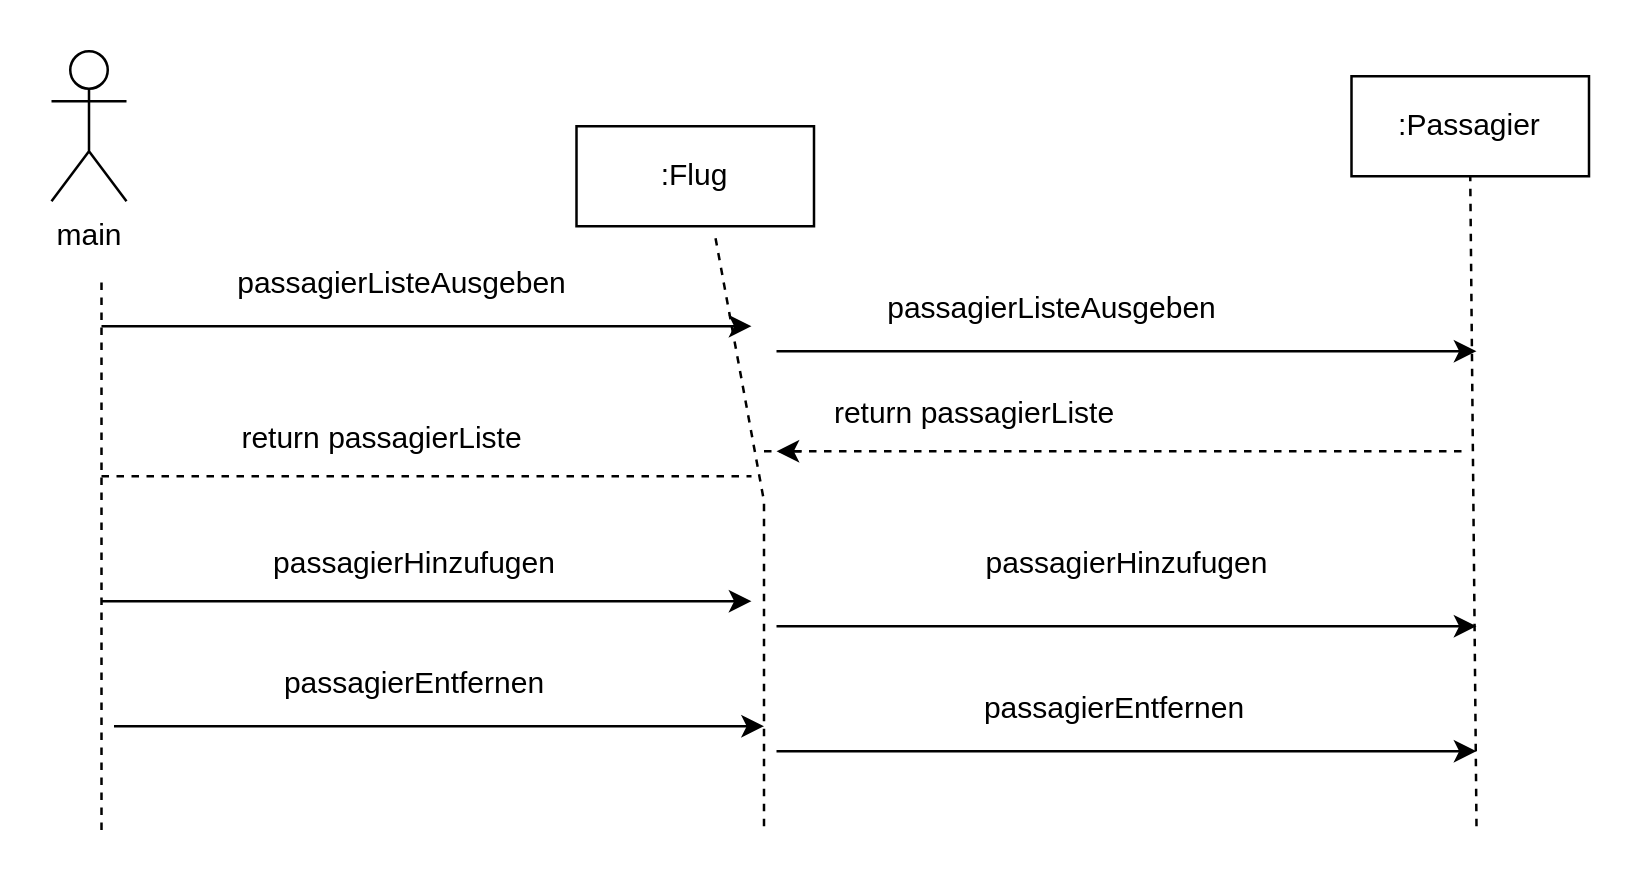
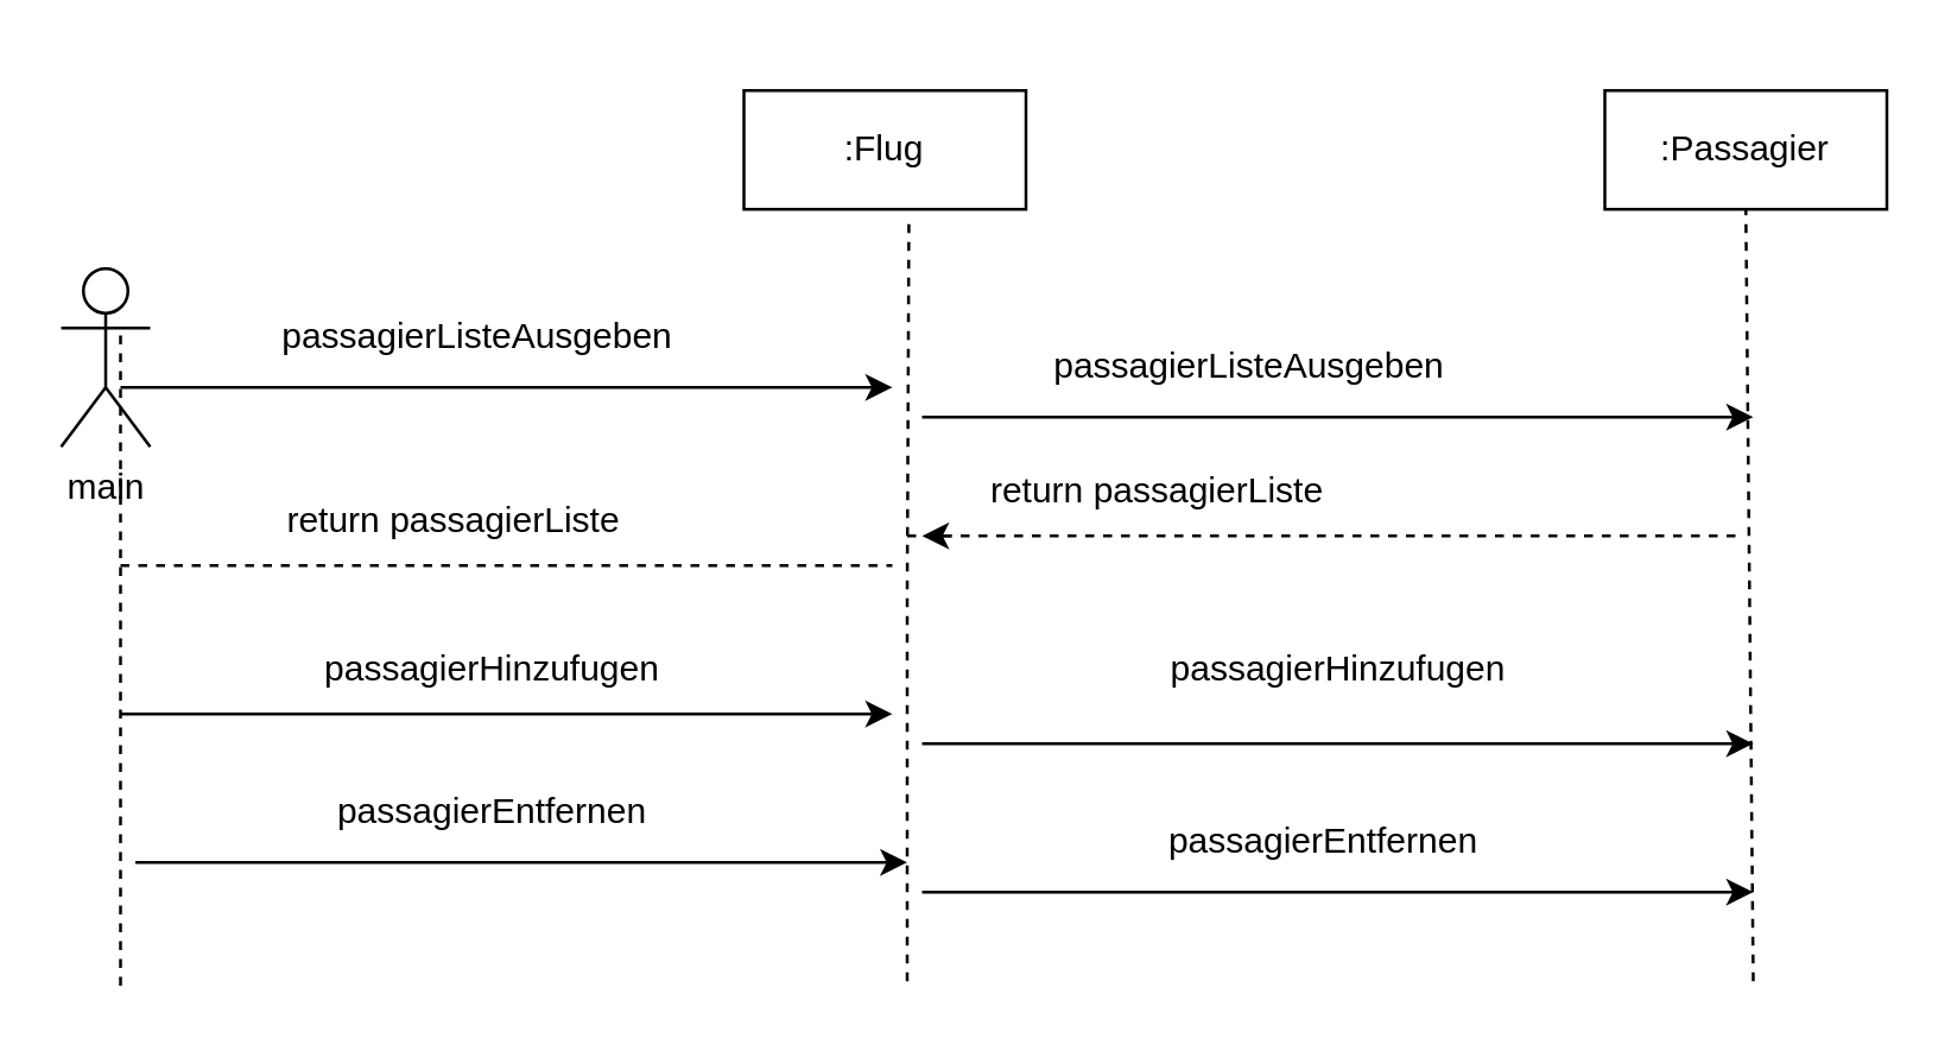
- <mxCell id="2" value="main" style="shape=umlActor;verticalLabelPosition=bottom;verticalAlign=top;html=1;outlineConnect=0;" vertex="1" parent="1"><mxGeometry x="20" y="20" width="30" height="60" as="geometry" /></mxCell>
+ <mxCell id="2" value="main" style="shape=umlActor;verticalLabelPosition=bottom;verticalAlign=top;html=1;outlineConnect=0;" vertex="1" parent="1"><mxGeometry x="20" y="90" width="30" height="60" as="geometry" /></mxCell>
- <mxCell id="3" value=":Flug" style="rounded=0;whiteSpace=wrap;html=1;" vertex="1" parent="1"><mxGeometry x="230" y="50" width="95" height="40" as="geometry" /></mxCell>
+ <mxCell id="3" value=":Flug" style="rounded=0;whiteSpace=wrap;html=1;" vertex="1" parent="1"><mxGeometry x="250" y="30" width="95" height="40" as="geometry" /></mxCell>
